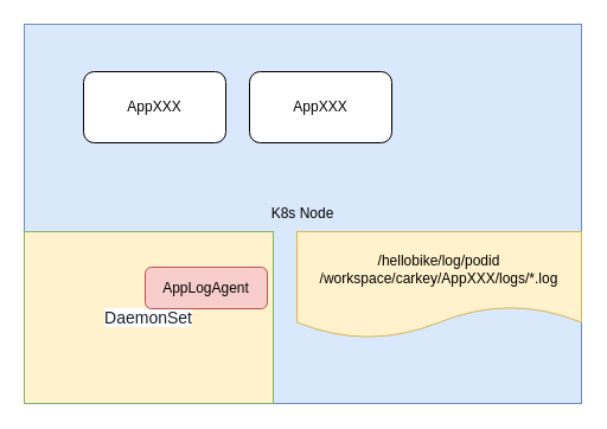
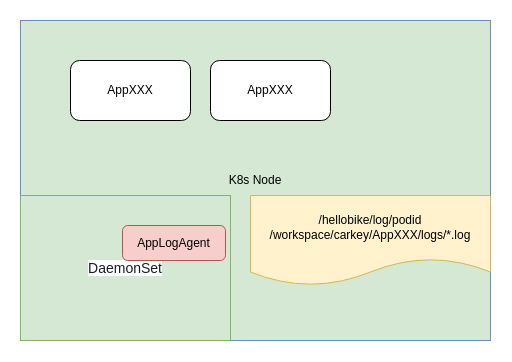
- <mxCell id="2" value="K8s Node" style="rounded=0;whiteSpace=wrap;html=1;shadow=0;fillColor=#dae8fc;strokeColor=#6c8ebf;" vertex="1" parent="1"><mxGeometry x="20" y="20" width="470" height="320" as="geometry" /></mxCell>
+ <mxCell id="2" value="K8s Node" style="rounded=0;whiteSpace=wrap;html=1;shadow=0;fillColor=#d5e8d4;strokeColor=#6c8ebf;" vertex="1" parent="1"><mxGeometry x="20" y="20" width="470" height="320" as="geometry" /></mxCell>
- <mxCell id="4" value="&lt;span style=&quot;color: rgb(25 , 31 , 37) ; font-family: , , &amp;#34;pingfang sc&amp;#34; , &amp;#34;hiragino sans gb&amp;#34; , &amp;#34;segoe ui&amp;#34; , , &amp;#34;roboto&amp;#34; , &amp;#34;droid sans&amp;#34; , &amp;#34;helvetica neue&amp;#34; , sans-serif ; font-size: 14px ; text-align: left ; white-space: pre-wrap ; background-color: rgb(255 , 255 , 255)&quot;&gt;DaemonSet&lt;/span&gt;" style="rounded=0;whiteSpace=wrap;html=1;shadow=0;fillColor=#fff2cc;strokeColor=#82b366;" vertex="1" parent="1"><mxGeometry x="20" y="195" width="210" height="145" as="geometry" /></mxCell>
+ <mxCell id="4" value="&lt;span style=&quot;color: rgb(25 , 31 , 37) ; font-family: , , &amp;#34;pingfang sc&amp;#34; , &amp;#34;hiragino sans gb&amp;#34; , &amp;#34;segoe ui&amp;#34; , , &amp;#34;roboto&amp;#34; , &amp;#34;droid sans&amp;#34; , &amp;#34;helvetica neue&amp;#34; , sans-serif ; font-size: 14px ; text-align: left ; white-space: pre-wrap ; background-color: rgb(255 , 255 , 255)&quot;&gt;DaemonSet&lt;/span&gt;" style="rounded=0;whiteSpace=wrap;html=1;shadow=0;fillColor=#d5e8d4;strokeColor=#82b366;" vertex="1" parent="1"><mxGeometry x="20" y="195" width="210" height="145" as="geometry" /></mxCell>
